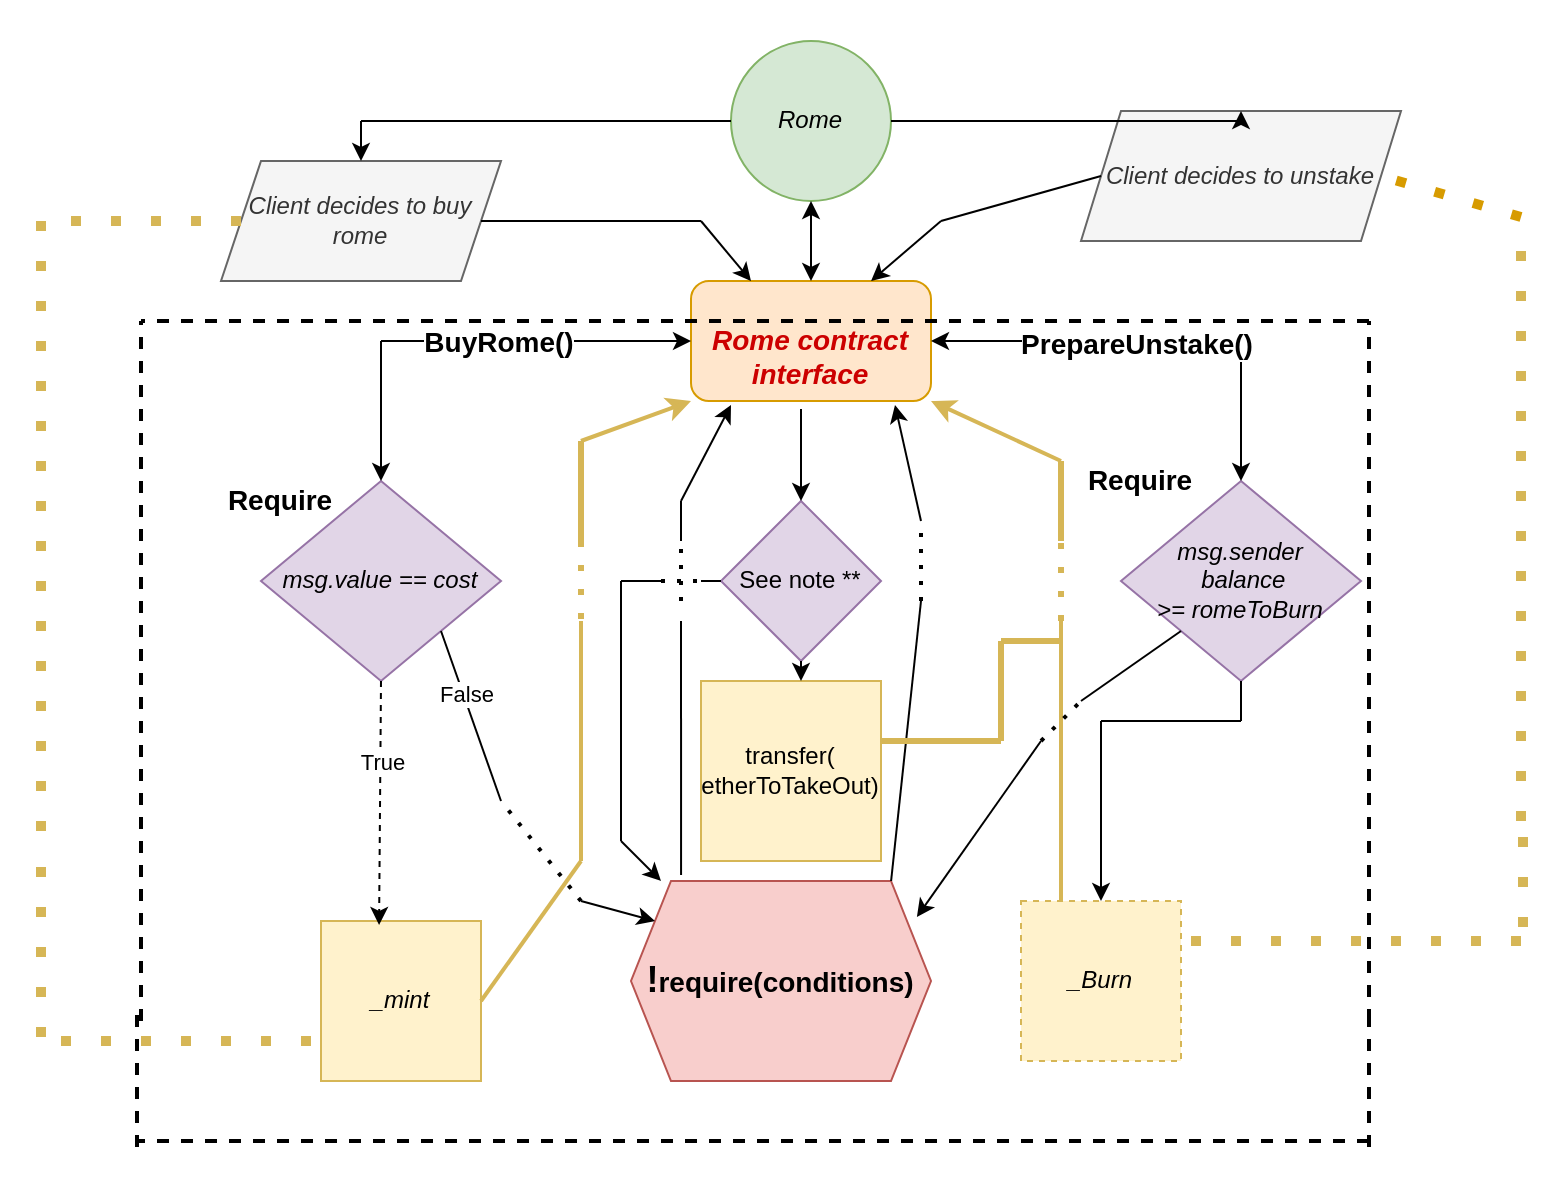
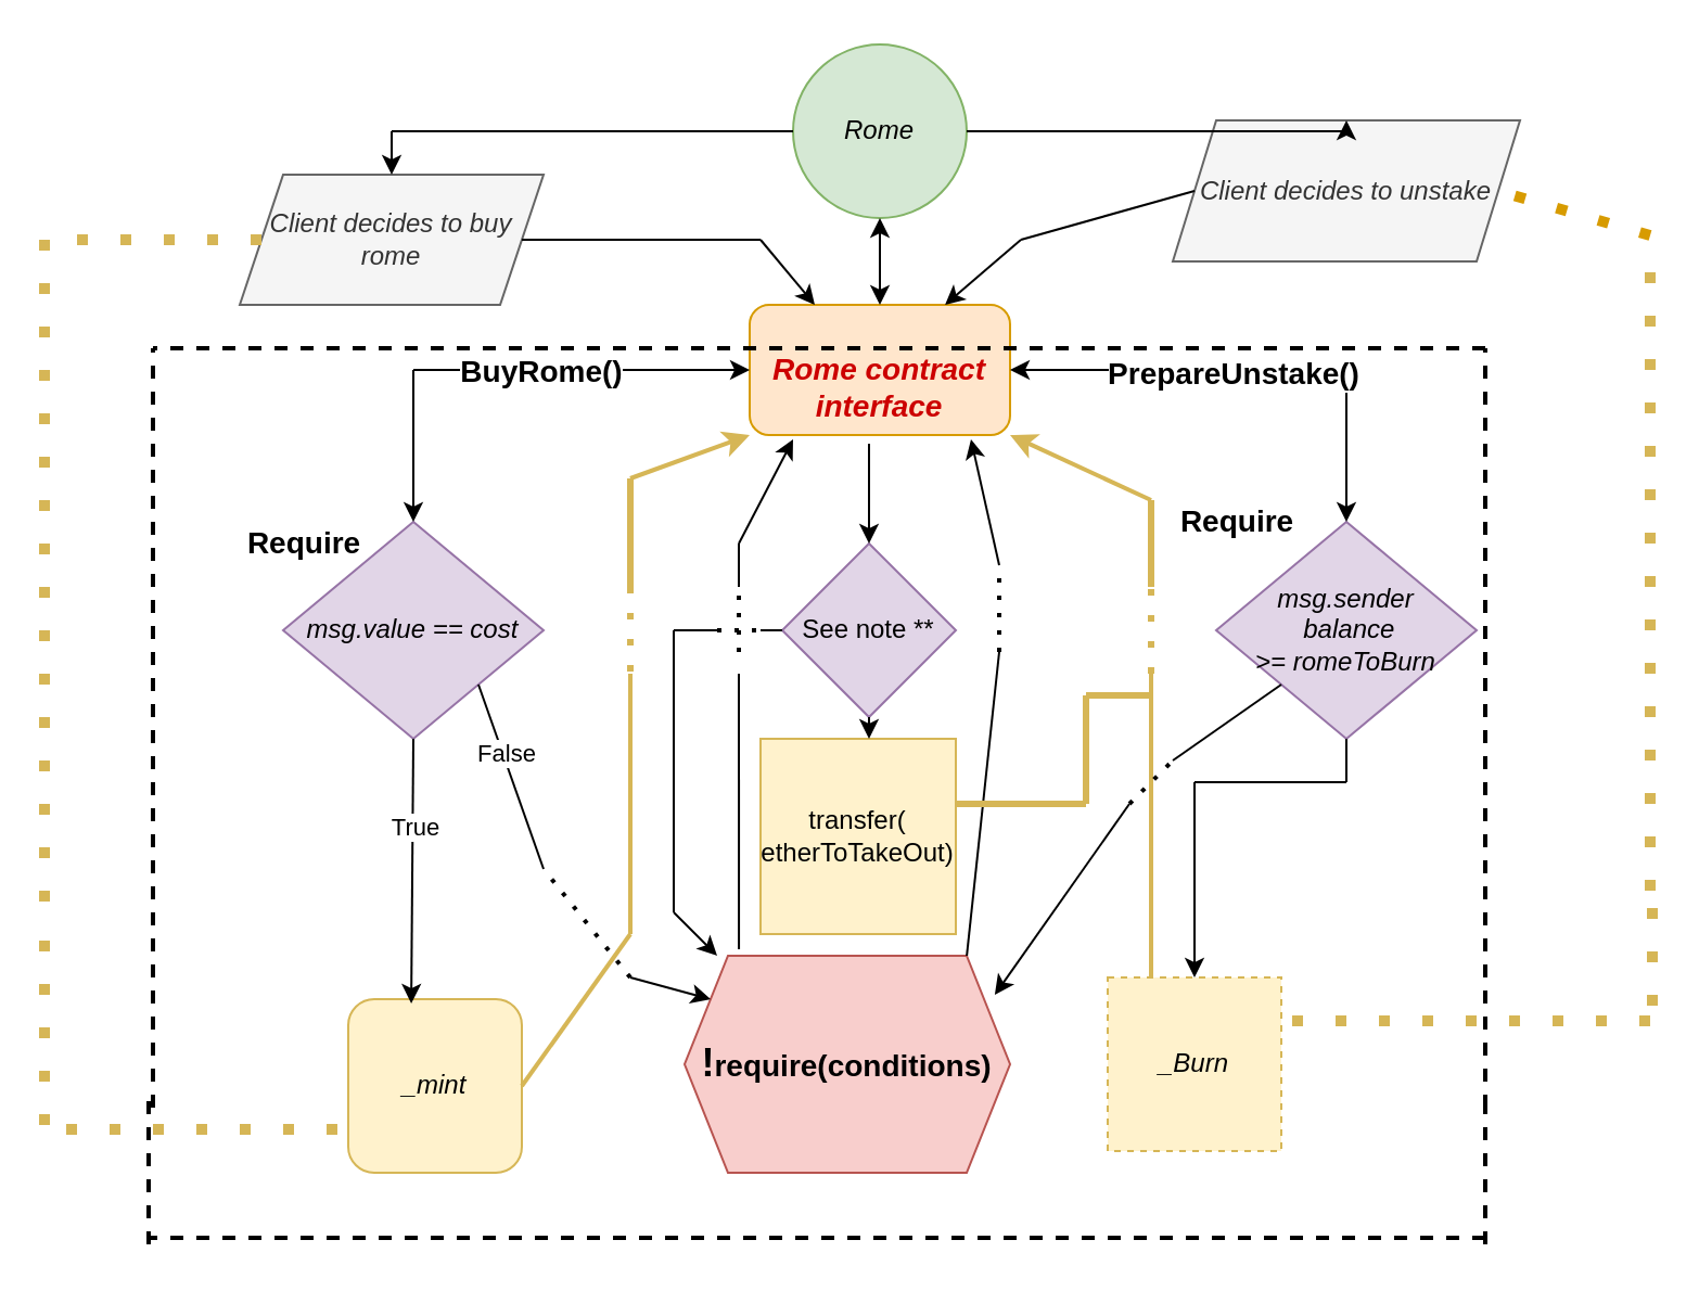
- <mxCell id="42" value="" style="endArrow=classic;html=1;shadow=0;strokeWidth=1;exitX=0.5;exitY=1;exitDx=0;exitDy=0;entryX=0.363;entryY=0.025;entryDx=0;entryDy=0;entryPerimeter=0;dashed=1;" edge="1" parent="1" source="3" target="9"><mxGeometry width="50" height="50" relative="1" as="geometry"><mxPoint x="380" y="260" as="sourcePoint" /><mxPoint x="192" y="400" as="targetPoint" /></mxGeometry></mxCell>
+ <mxCell id="42" value="" style="endArrow=classic;html=1;shadow=0;strokeWidth=1;exitX=0.5;exitY=1;exitDx=0;exitDy=0;entryX=0.363;entryY=0.025;entryDx=0;entryDy=0;entryPerimeter=0;" edge="1" parent="1" source="3" target="9"><mxGeometry width="50" height="50" relative="1" as="geometry"><mxPoint x="380" y="260" as="sourcePoint" /><mxPoint x="192" y="400" as="targetPoint" /></mxGeometry></mxCell>
- <mxCell id="9" value="_mint" style="whiteSpace=wrap;html=1;aspect=fixed;fillColor=#fff2cc;strokeColor=#d6b656;fontStyle=2" vertex="1" parent="1"><mxGeometry x="160" y="460" width="80" height="80" as="geometry" /></mxCell>
+ <mxCell id="9" value="_mint" style="whiteSpace=wrap;html=1;aspect=fixed;fillColor=#fff2cc;strokeColor=#d6b656;fontStyle=2;rounded=1;" vertex="1" parent="1"><mxGeometry x="160" y="460" width="80" height="80" as="geometry" /></mxCell>
